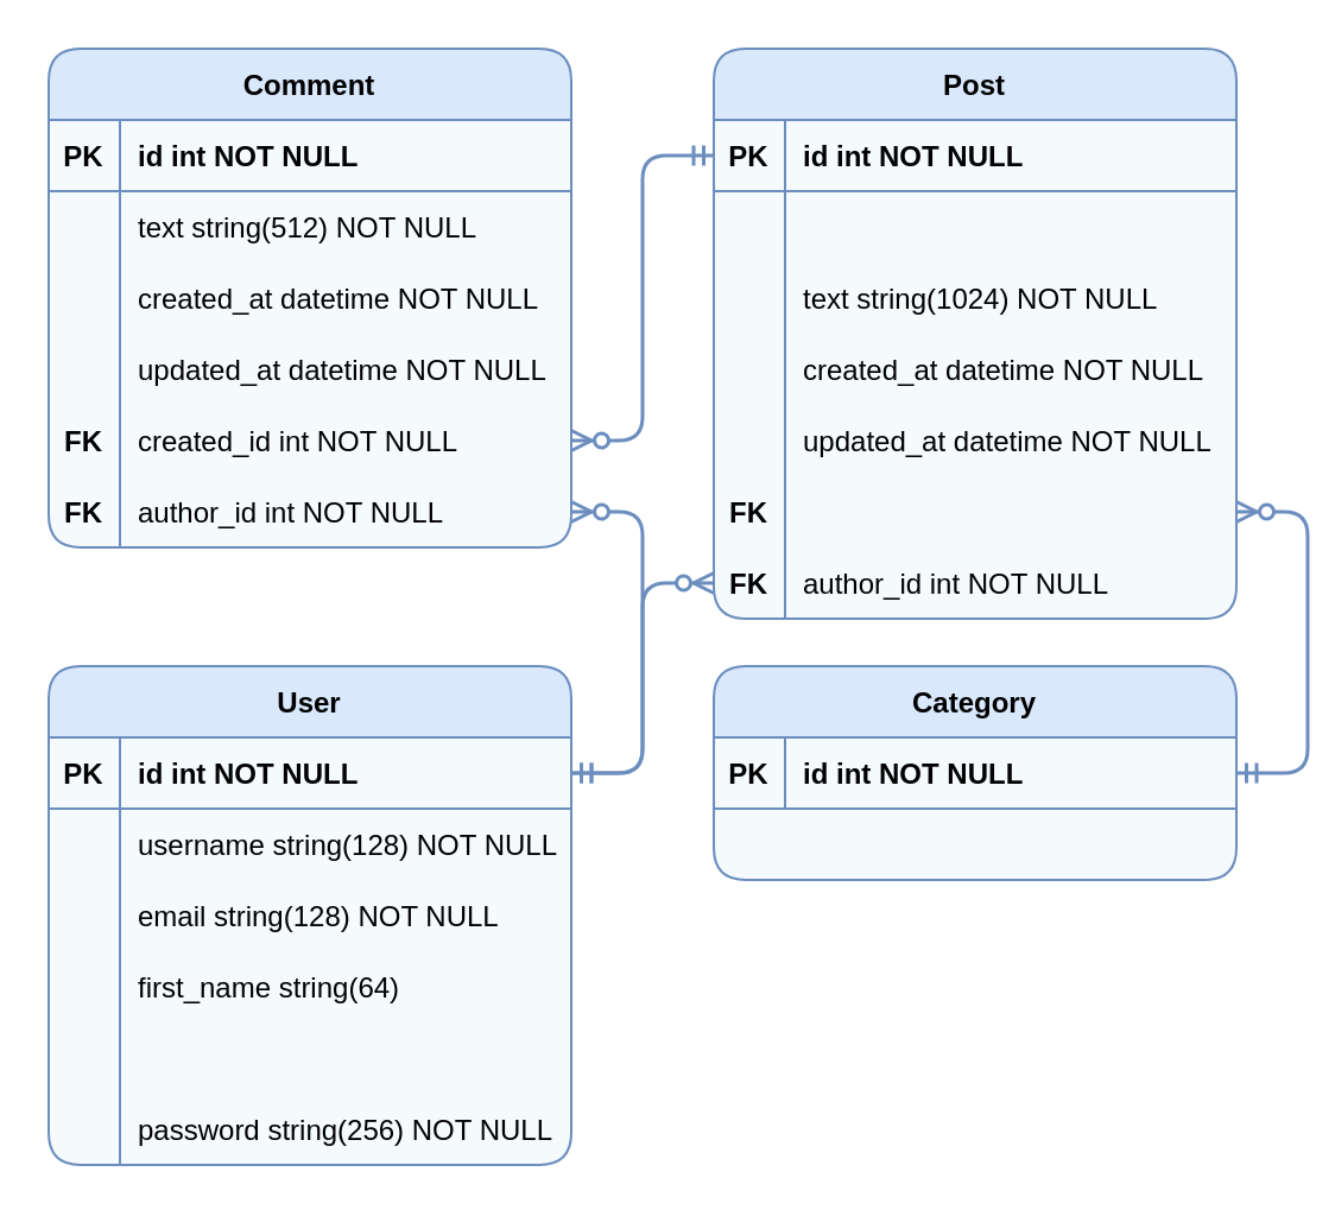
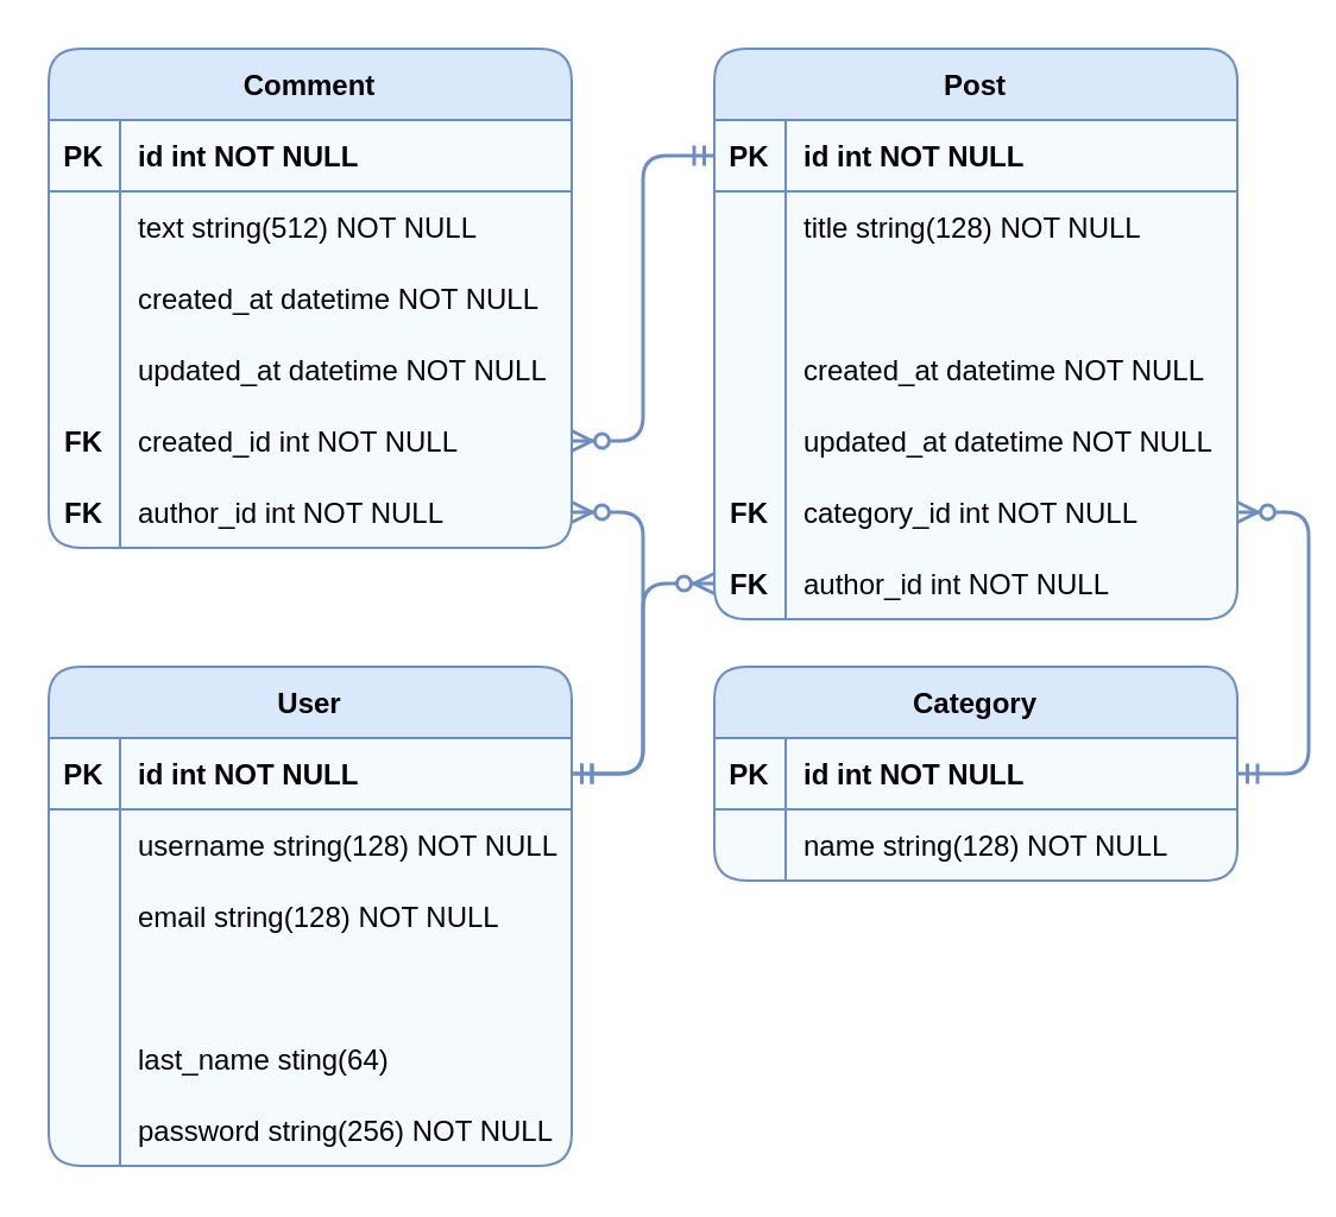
+ <mxCell id="34" value="title string(128) NOT NULL" style="shape=partialRectangle;overflow=hidden;connectable=0;fillColor=none;top=0;left=0;bottom=0;right=0;align=left;spacingLeft=6;" parent="32" vertex="1"><mxGeometry x="30" width="190" height="30" as="geometry"><mxRectangle width="190" height="30" as="alternateBounds" /></mxGeometry></mxCell>
- <mxCell id="37" value="text string(1024) NOT NULL" style="shape=partialRectangle;overflow=hidden;connectable=0;fillColor=none;top=0;left=0;bottom=0;right=0;align=left;spacingLeft=6;" vertex="1" parent="35"><mxGeometry x="30" width="190" height="30" as="geometry"><mxRectangle width="190" height="30" as="alternateBounds" /></mxGeometry></mxCell>
+ <mxCell id="46" value="category_id int NOT NULL" style="shape=partialRectangle;overflow=hidden;connectable=0;fillColor=none;top=0;left=0;bottom=0;right=0;align=left;spacingLeft=6;" vertex="1" parent="44"><mxGeometry x="30" width="190" height="30" as="geometry"><mxRectangle width="190" height="30" as="alternateBounds" /></mxGeometry></mxCell>
+ <mxCell id="27" value="name string(128) NOT NULL " style="shape=partialRectangle;overflow=hidden;connectable=0;fillColor=none;top=0;left=0;bottom=0;right=0;align=left;spacingLeft=6;" parent="25" vertex="1"><mxGeometry x="30" width="190" height="30" as="geometry"><mxRectangle width="190" height="30" as="alternateBounds" /></mxGeometry></mxCell>
- <mxCell id="14" value="first_name string(64) " style="shape=partialRectangle;overflow=hidden;connectable=0;fillColor=none;top=0;left=0;bottom=0;right=0;align=left;spacingLeft=6;" parent="12" vertex="1"><mxGeometry x="30" width="190" height="30" as="geometry"><mxRectangle width="190" height="30" as="alternateBounds" /></mxGeometry></mxCell>
+ <mxCell id="17" value="last_name sting(64)" style="shape=partialRectangle;overflow=hidden;connectable=0;fillColor=none;top=0;left=0;bottom=0;right=0;align=left;spacingLeft=6;" parent="15" vertex="1"><mxGeometry x="30" width="190" height="30" as="geometry"><mxRectangle width="190" height="30" as="alternateBounds" /></mxGeometry></mxCell>
